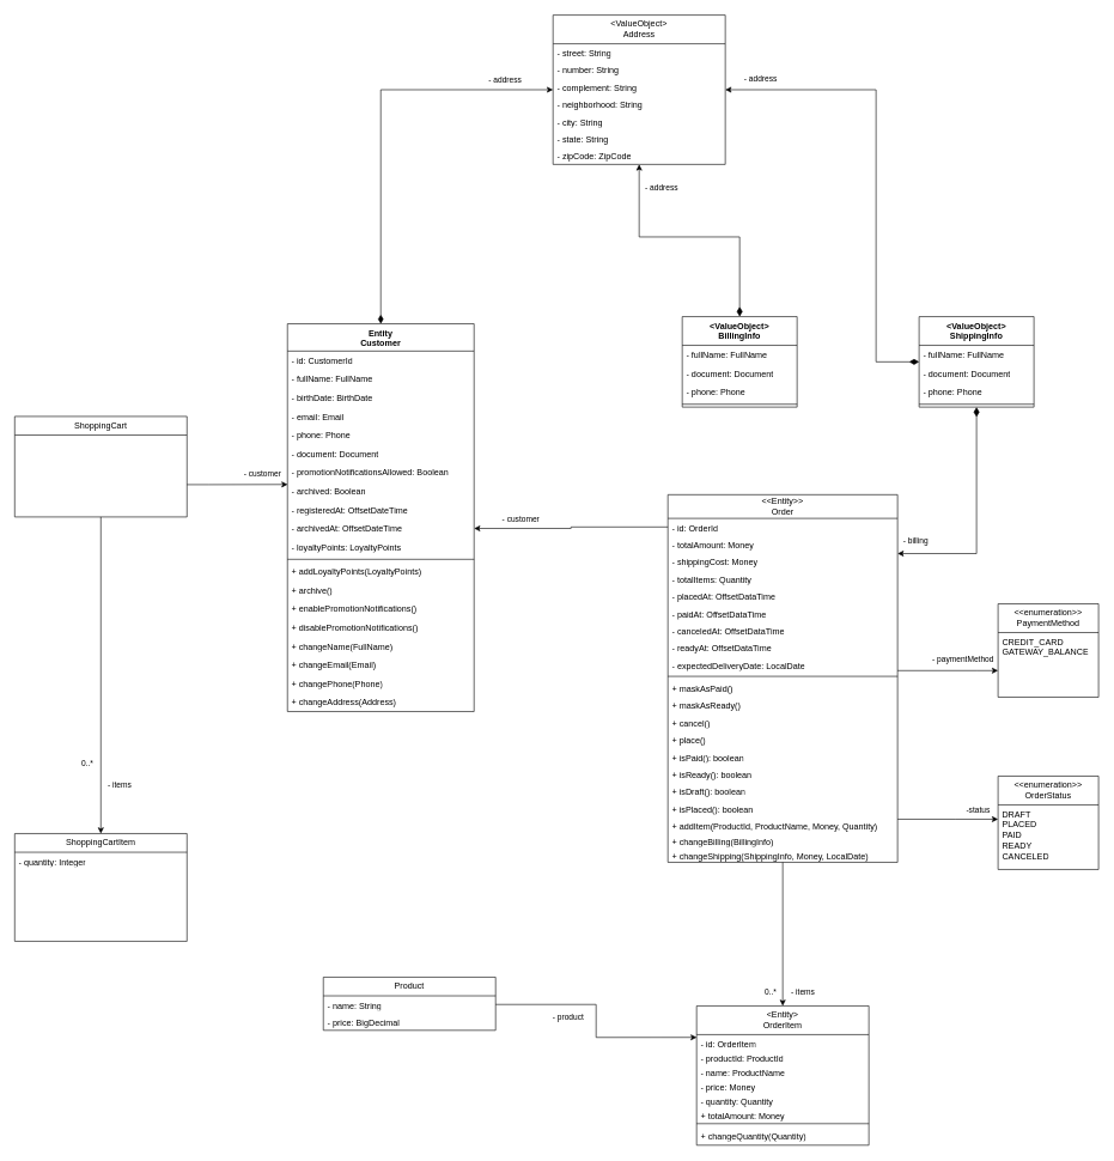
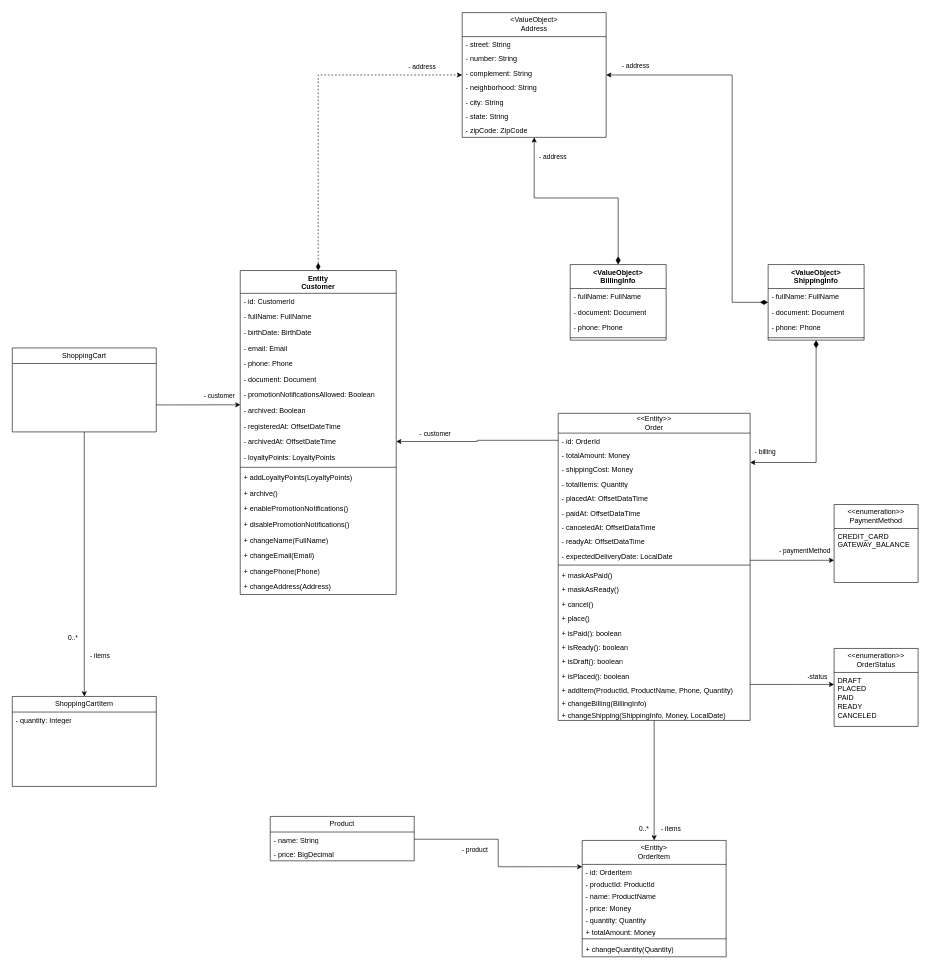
- <mxCell id="2" style="rounded=0;orthogonalLoop=1;jettySize=auto;html=1;flowAnimation=0;edgeStyle=orthogonalEdgeStyle;startArrow=diamondThin;startFill=1;strokeWidth=1;startSize=10;" edge="1" parent="1" source="4" target="72"><mxGeometry relative="1" as="geometry"><Array as="points"><mxPoint x="530" y="124" /></Array></mxGeometry></mxCell>
+ <mxCell id="2" style="rounded=0;orthogonalLoop=1;jettySize=auto;html=1;flowAnimation=0;edgeStyle=orthogonalEdgeStyle;startArrow=diamondThin;startFill=1;strokeWidth=1;startSize=10;dashed=1;" edge="1" parent="1" source="4" target="72"><mxGeometry relative="1" as="geometry"><Array as="points"><mxPoint x="530" y="124" /></Array></mxGeometry></mxCell>
- <mxCell id="69" value="+ addItem(ProductId, ProductName, Money, Quantity)" style="text;strokeColor=none;fillColor=none;align=left;verticalAlign=top;spacingLeft=4;spacingRight=4;overflow=hidden;rotatable=0;points=[[0,0.5],[1,0.5]];portConstraint=eastwest;whiteSpace=wrap;html=1;" vertex="1" parent="50"><mxGeometry y="449" width="320" height="21" as="geometry" /></mxCell>
+ <mxCell id="69" value="+ addItem(ProductId, ProductName, Phone, Quantity)" style="text;strokeColor=none;fillColor=none;align=left;verticalAlign=top;spacingLeft=4;spacingRight=4;overflow=hidden;rotatable=0;points=[[0,0.5],[1,0.5]];portConstraint=eastwest;whiteSpace=wrap;html=1;" vertex="1" parent="50"><mxGeometry y="449" width="320" height="21" as="geometry" /></mxCell>
